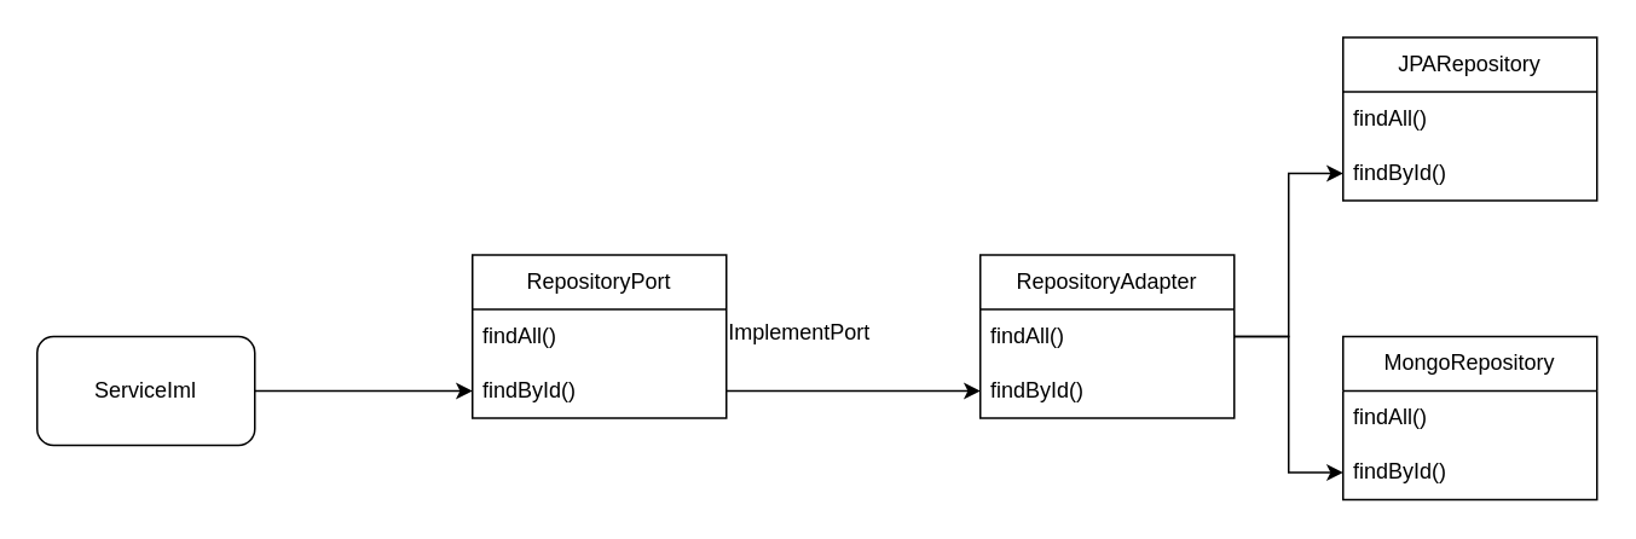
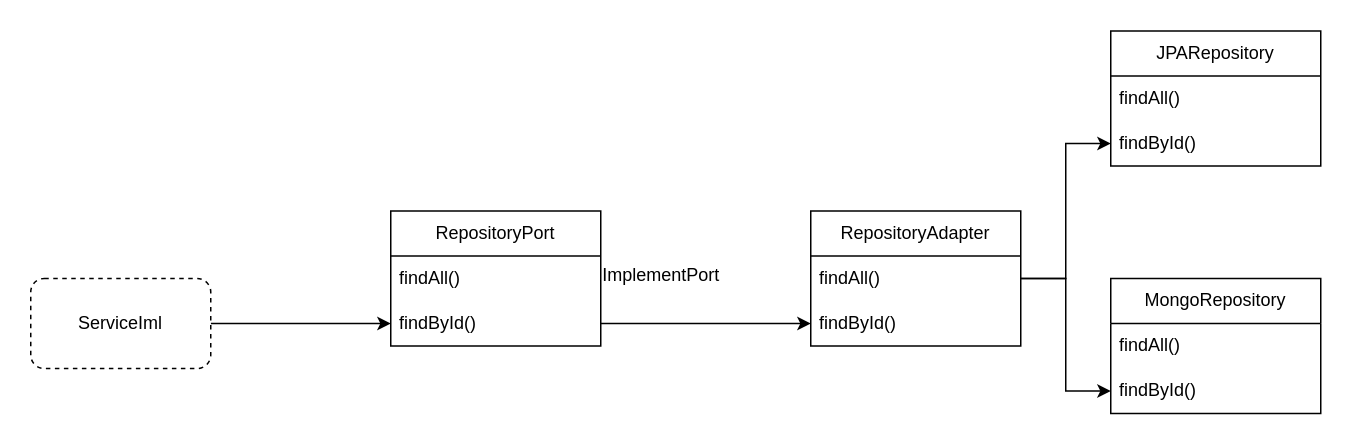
- <mxCell id="4" value="ServiceIml" style="rounded=1;whiteSpace=wrap;html=1;" vertex="1" parent="1"><mxGeometry x="20" y="185" width="120" height="60" as="geometry" /></mxCell>
+ <mxCell id="4" value="ServiceIml" style="rounded=1;whiteSpace=wrap;html=1;dashed=1;" vertex="1" parent="1"><mxGeometry x="20" y="185" width="120" height="60" as="geometry" /></mxCell>
